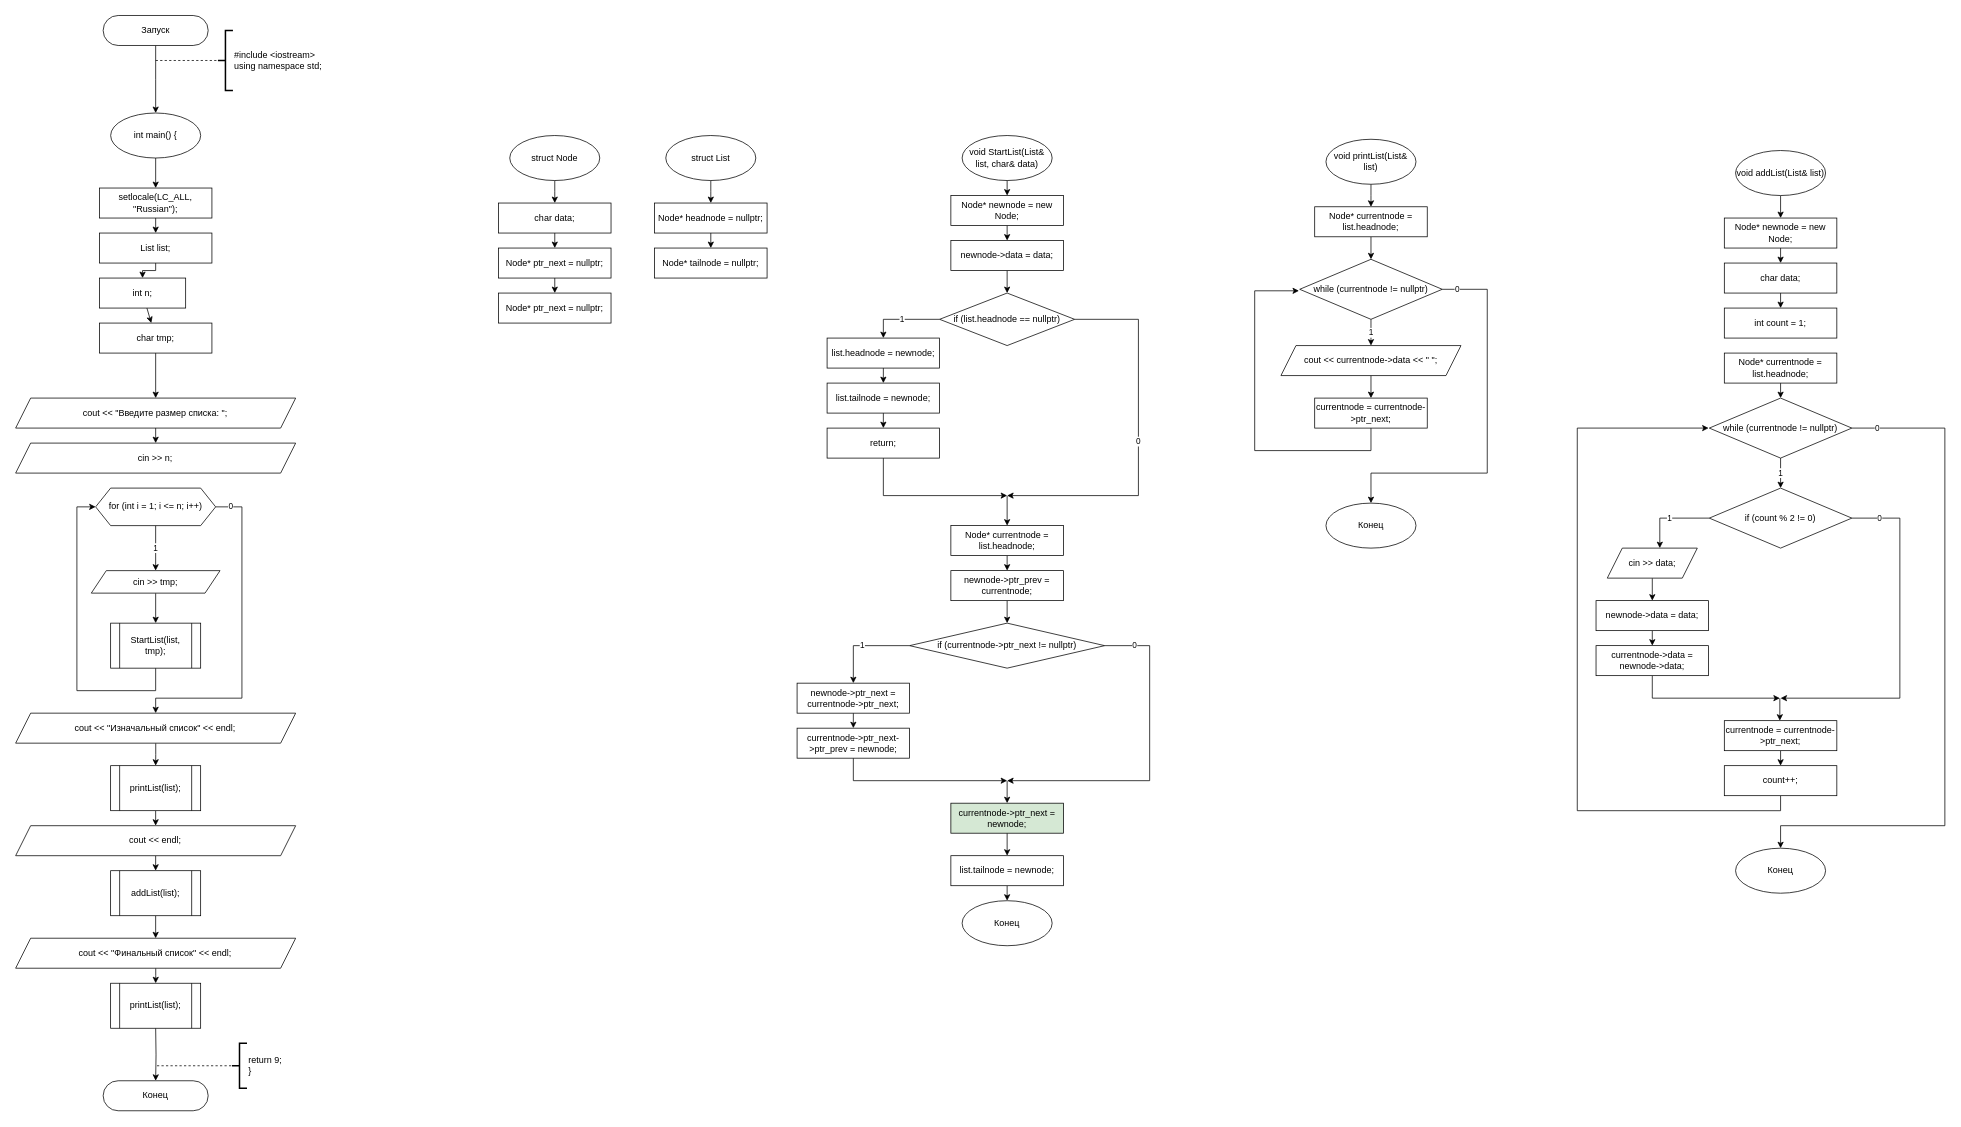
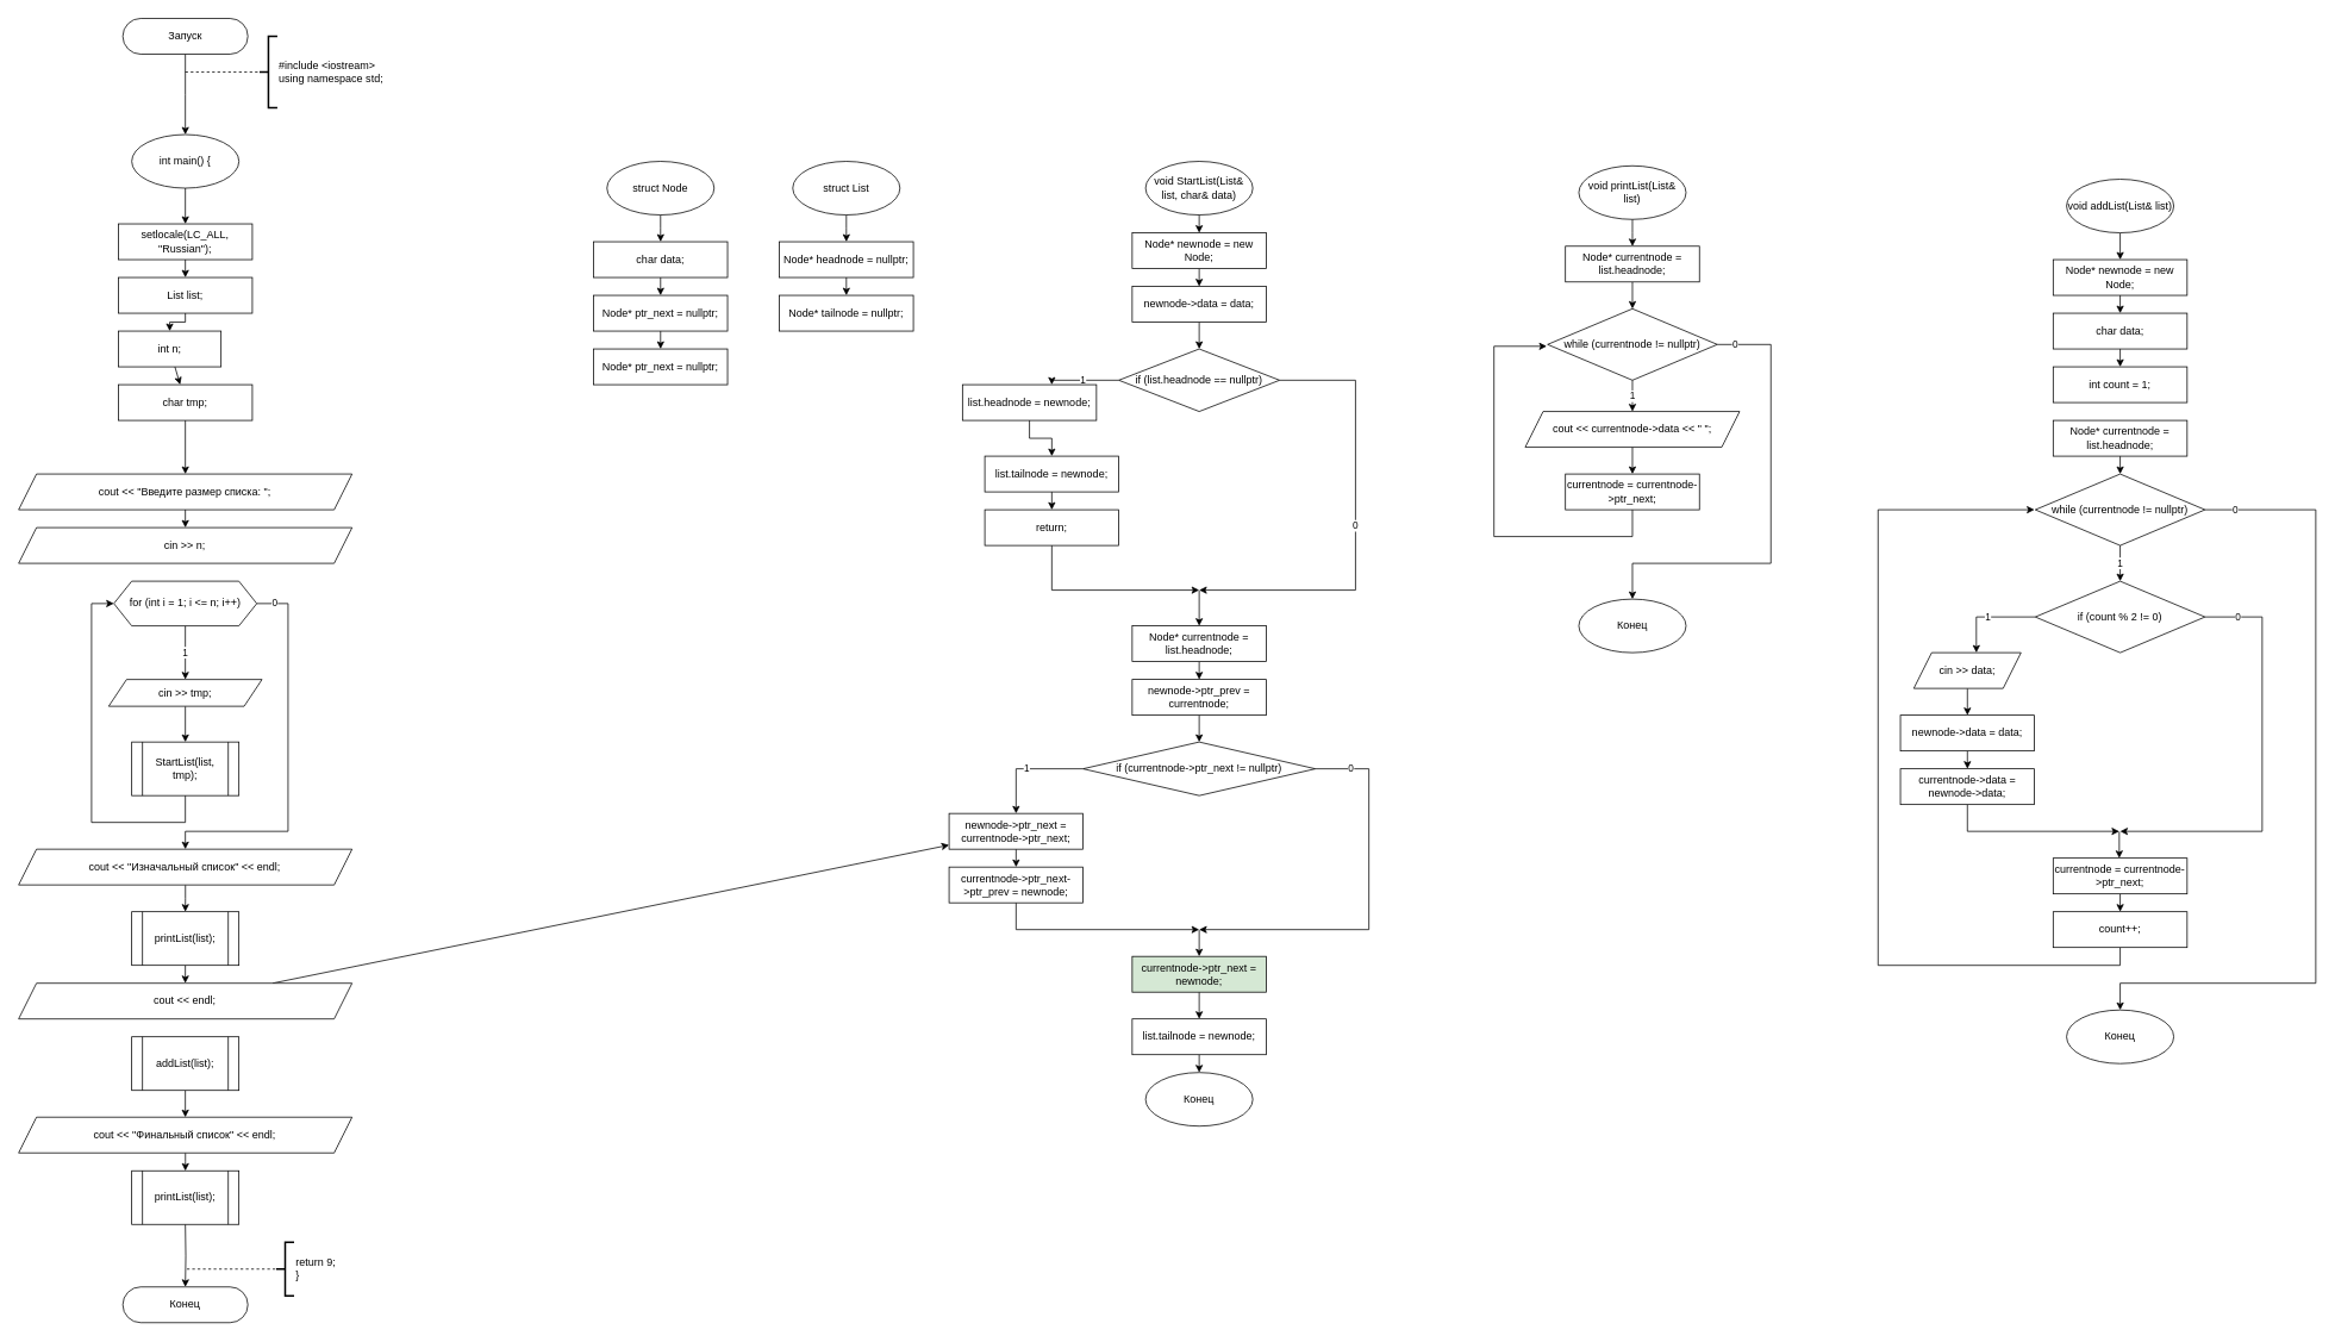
- <mxCell id="58" value="list.headnode = newnode;" style="rounded=0;whiteSpace=wrap;html=1;" parent="1" vertex="1"><mxGeometry x="1102" y="450" width="150" height="40" as="geometry" /></mxCell>
+ <mxCell id="58" value="list.headnode = newnode;" style="rounded=0;whiteSpace=wrap;html=1;" parent="1" vertex="1"><mxGeometry x="1077" y="430" width="150" height="40" as="geometry" /></mxCell>
- <mxCell id="34" value="" style="edgeStyle=none;html=1;" edge="1" parent="1" source="35" target="33"><mxGeometry relative="1" as="geometry" /></mxCell>
+ <mxCell id="34" value="" style="edgeStyle=none;html=1;" edge="1" parent="1" source="35" target="98"><mxGeometry relative="1" as="geometry" /></mxCell>
